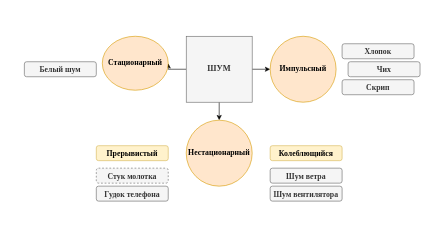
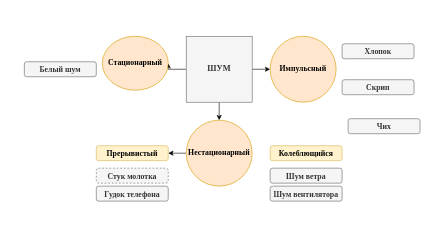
- <mxCell id="14" value="&lt;b&gt;Чих&lt;/b&gt;" style="rounded=1;whiteSpace=wrap;html=1;fontFamily=Times New Roman;fontSize=13;fillColor=#f5f5f5;fontColor=#333333;strokeColor=#666666;" parent="1" vertex="1"><mxGeometry x="580" y="102.5" width="120" height="25" as="geometry" /></mxCell>
+ <mxCell id="14" value="&lt;b&gt;Чих&lt;/b&gt;" style="rounded=1;whiteSpace=wrap;html=1;fontFamily=Times New Roman;fontSize=13;fillColor=#f5f5f5;fontColor=#333333;strokeColor=#666666;" parent="1" vertex="1"><mxGeometry x="580" y="197.5" width="120" height="25" as="geometry" /></mxCell>
+ <mxCell id="9" style="edgeStyle=orthogonalEdgeStyle;rounded=0;orthogonalLoop=1;jettySize=auto;html=1;exitX=0;exitY=0.5;exitDx=0;exitDy=0;entryX=1;entryY=0.5;entryDx=0;entryDy=0;fontFamily=Times New Roman;fontSize=13;" parent="1" source="10" target="11" edge="1"><mxGeometry relative="1" as="geometry" /></mxCell>
